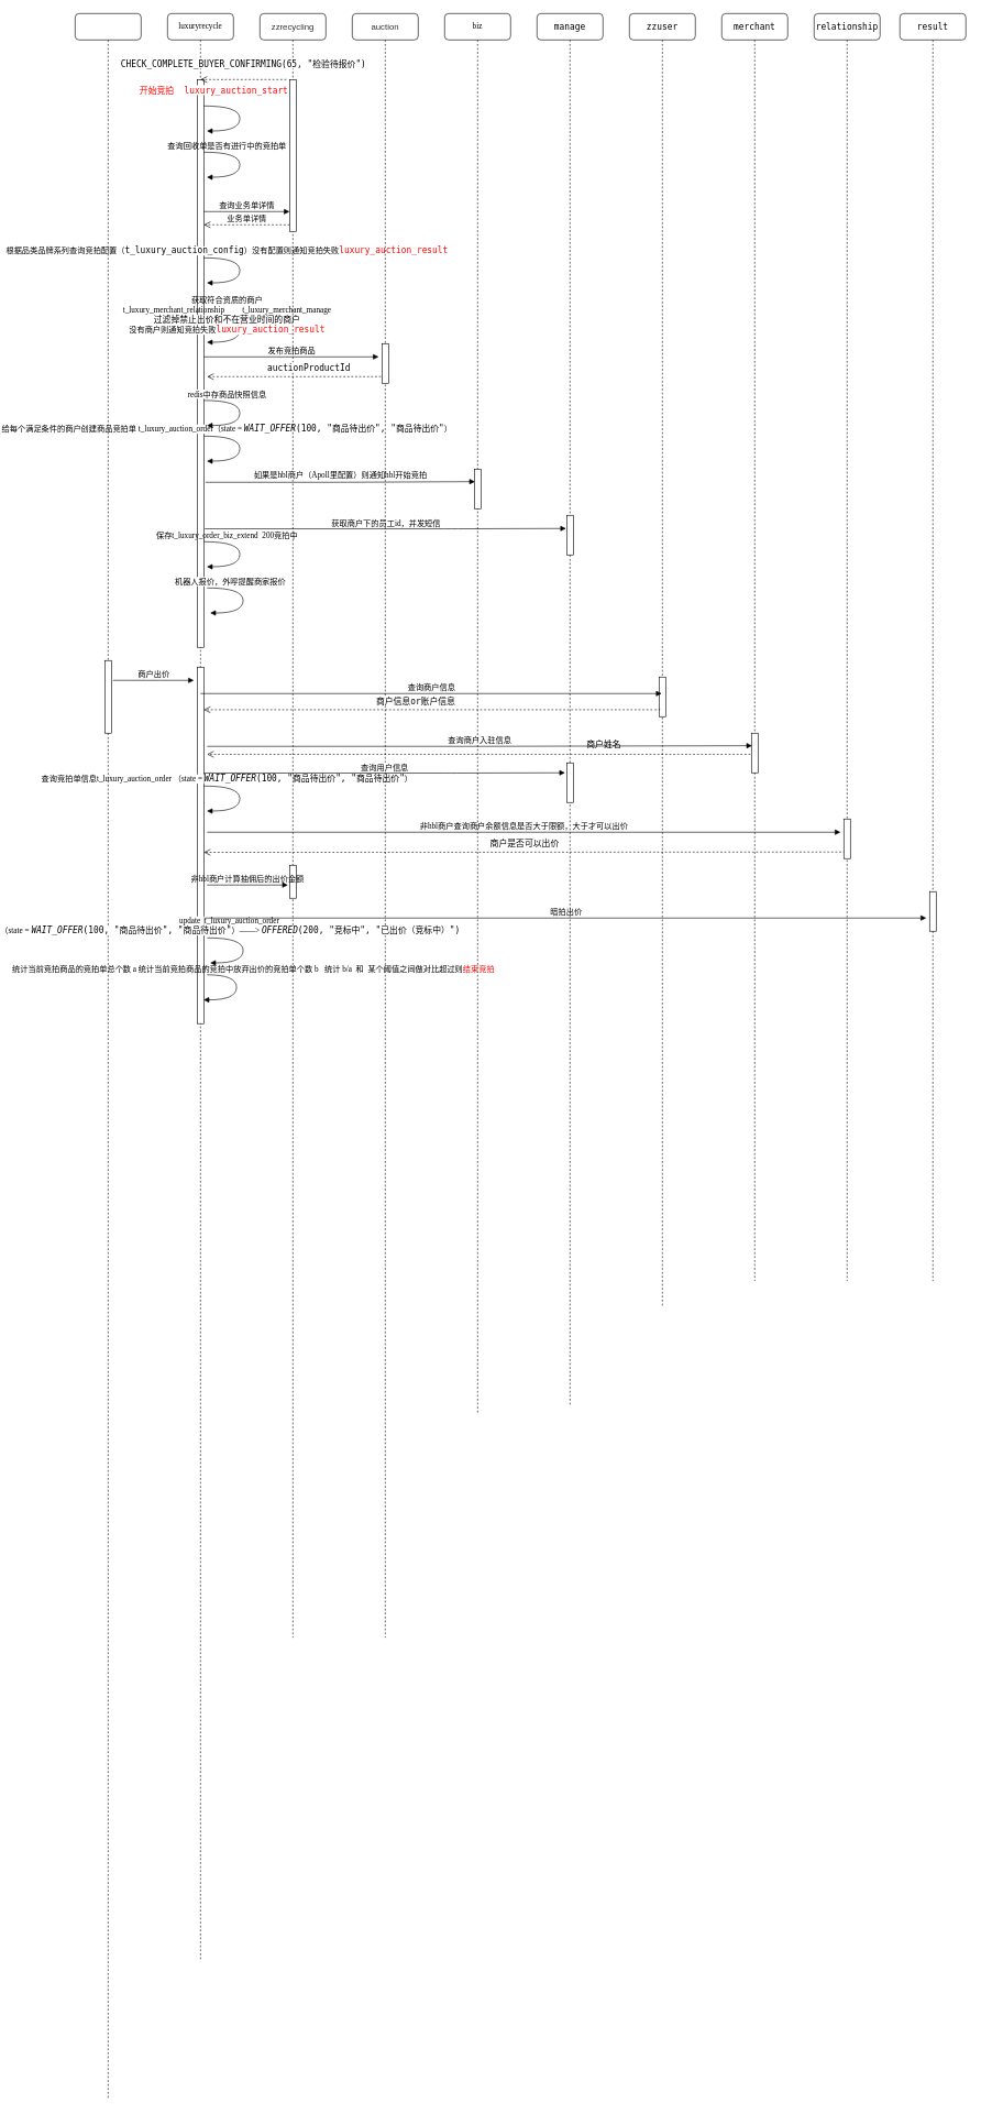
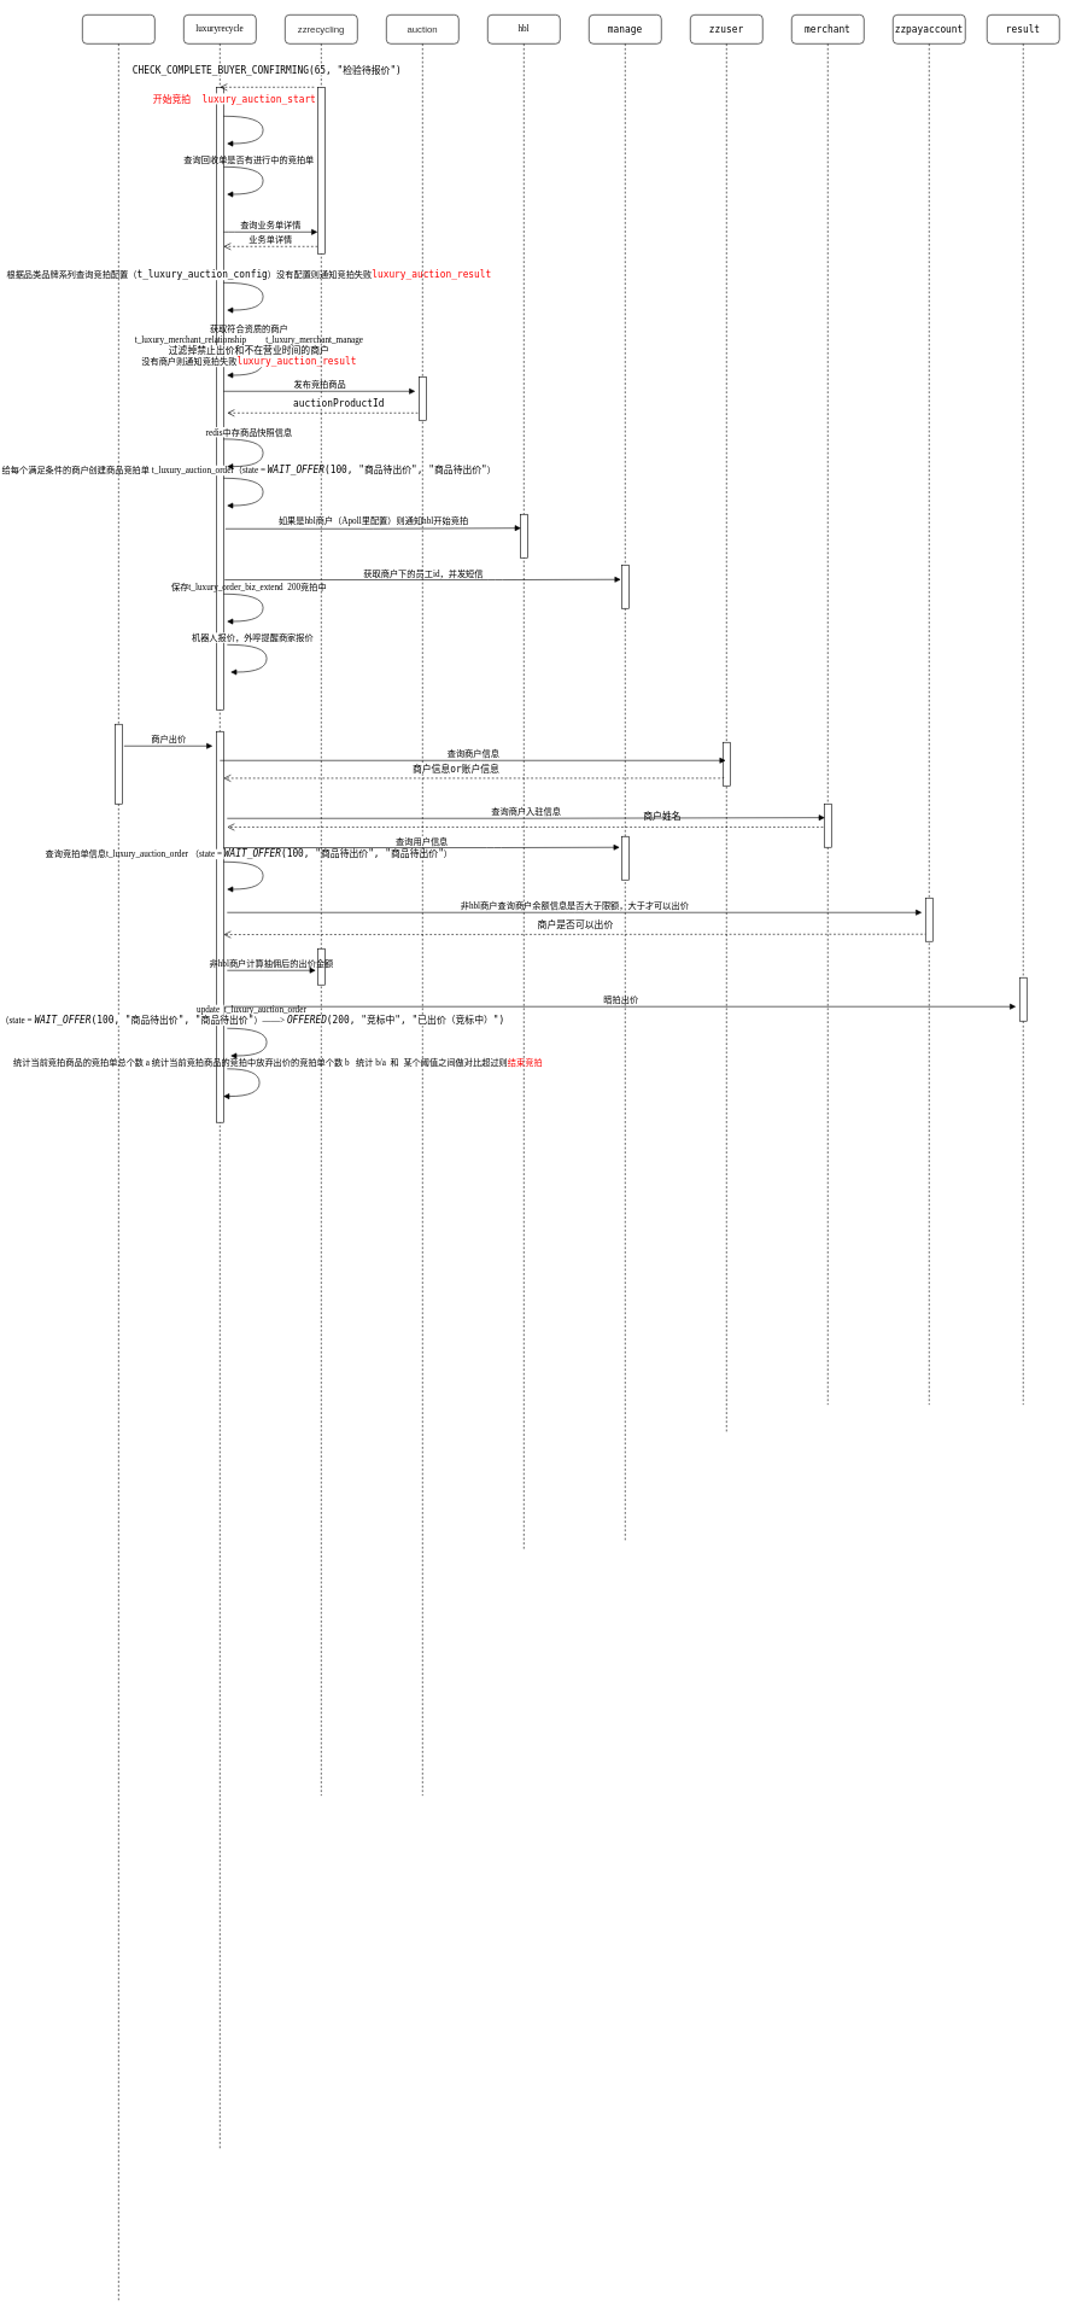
- <mxCell id="15" value="biz" style="shape=umlLifeline;perimeter=lifelinePerimeter;whiteSpace=wrap;html=1;container=1;collapsible=0;recursiveResize=0;outlineConnect=0;rounded=1;shadow=0;comic=0;labelBackgroundColor=none;strokeWidth=1;fontFamily=Verdana;fontSize=12;align=center;" parent="1" vertex="1"><mxGeometry x="580" y="20" width="100" height="2120" as="geometry" /></mxCell>
+ <mxCell id="15" value="hbl" style="shape=umlLifeline;perimeter=lifelinePerimeter;whiteSpace=wrap;html=1;container=1;collapsible=0;recursiveResize=0;outlineConnect=0;rounded=1;shadow=0;comic=0;labelBackgroundColor=none;strokeWidth=1;fontFamily=Verdana;fontSize=12;align=center;" parent="1" vertex="1"><mxGeometry x="580" y="20" width="100" height="2120" as="geometry" /></mxCell>
- <mxCell id="46" value="&lt;div style=&quot;&quot;&gt;&lt;pre style=&quot;font-family: &amp;quot;JetBrains Mono&amp;quot;, monospace; font-size: 9.8pt;&quot;&gt;&lt;div style=&quot;&quot;&gt;&lt;pre style=&quot;font-family: &amp;quot;JetBrains Mono&amp;quot;, monospace; font-size: 9.8pt;&quot;&gt;&lt;span style=&quot;background-color: rgb(255, 255, 255);&quot;&gt;relationship&lt;/span&gt;&lt;/pre&gt;&lt;/div&gt;&lt;/pre&gt;&lt;/div&gt;" style="shape=umlLifeline;perimeter=lifelinePerimeter;whiteSpace=wrap;html=1;container=1;collapsible=0;recursiveResize=0;outlineConnect=0;rounded=1;shadow=0;comic=0;labelBackgroundColor=none;strokeWidth=1;fontFamily=Verdana;fontSize=12;align=center;" vertex="1" parent="1"><mxGeometry x="1140" y="20" width="100" height="1920" as="geometry" /></mxCell>
+ <mxCell id="46" value="&lt;div style=&quot;&quot;&gt;&lt;pre style=&quot;font-family: &amp;quot;JetBrains Mono&amp;quot;, monospace; font-size: 9.8pt;&quot;&gt;&lt;div style=&quot;&quot;&gt;&lt;pre style=&quot;font-family: &amp;quot;JetBrains Mono&amp;quot;, monospace; font-size: 9.8pt;&quot;&gt;&lt;span style=&quot;background-color: rgb(255, 255, 255);&quot;&gt;zzpayaccount&lt;/span&gt;&lt;/pre&gt;&lt;/div&gt;&lt;/pre&gt;&lt;/div&gt;" style="shape=umlLifeline;perimeter=lifelinePerimeter;whiteSpace=wrap;html=1;container=1;collapsible=0;recursiveResize=0;outlineConnect=0;rounded=1;shadow=0;comic=0;labelBackgroundColor=none;strokeWidth=1;fontFamily=Verdana;fontSize=12;align=center;" vertex="1" parent="1"><mxGeometry x="1140" y="20" width="100" height="1920" as="geometry" /></mxCell>
